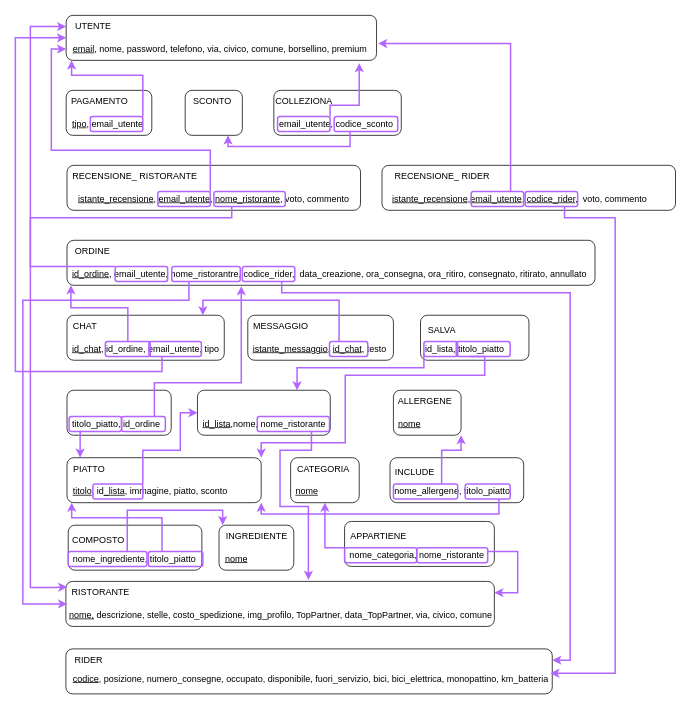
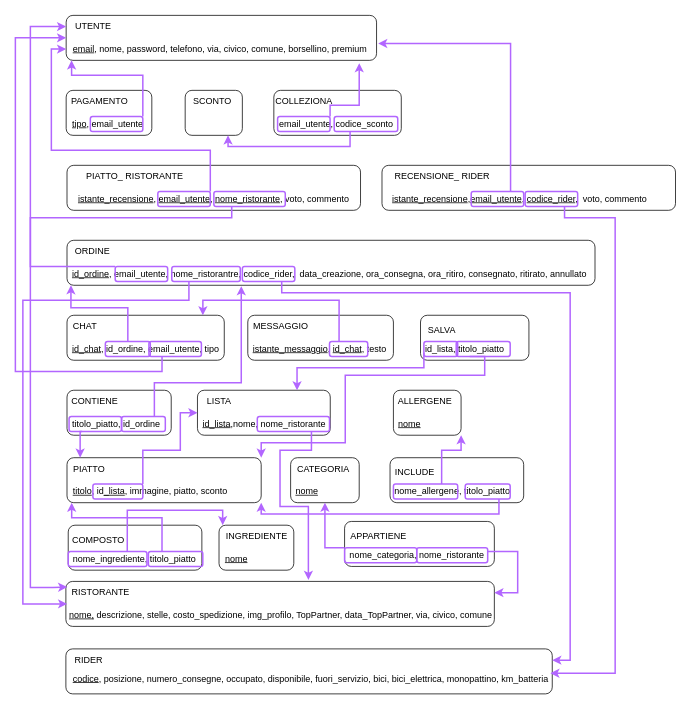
- <mxCell id="22" value="RECENSIONE_ RISTORANTE" style="text;html=1;align=center;verticalAlign=middle;whiteSpace=wrap;rounded=0;" parent="1" vertex="1"><mxGeometry x="95.13" y="220" width="169" height="30" as="geometry" /></mxCell>
+ <mxCell id="22" value="PIATTO_ RISTORANTE" style="text;html=1;align=center;verticalAlign=middle;whiteSpace=wrap;rounded=0;" parent="1" vertex="1"><mxGeometry x="95.13" y="220" width="169" height="30" as="geometry" /></mxCell>
+ <mxCell id="54" value="CONTIENE" style="text;html=1;align=center;verticalAlign=middle;whiteSpace=wrap;rounded=0;" parent="1" vertex="1"><mxGeometry x="92.88" y="520" width="66" height="30" as="geometry" /></mxCell>
+ <mxCell id="37" value="LISTA" style="text;html=1;align=center;verticalAlign=middle;whiteSpace=wrap;rounded=0;" parent="1" vertex="1"><mxGeometry x="266.88" y="520" width="50" height="30" as="geometry" /></mxCell>
